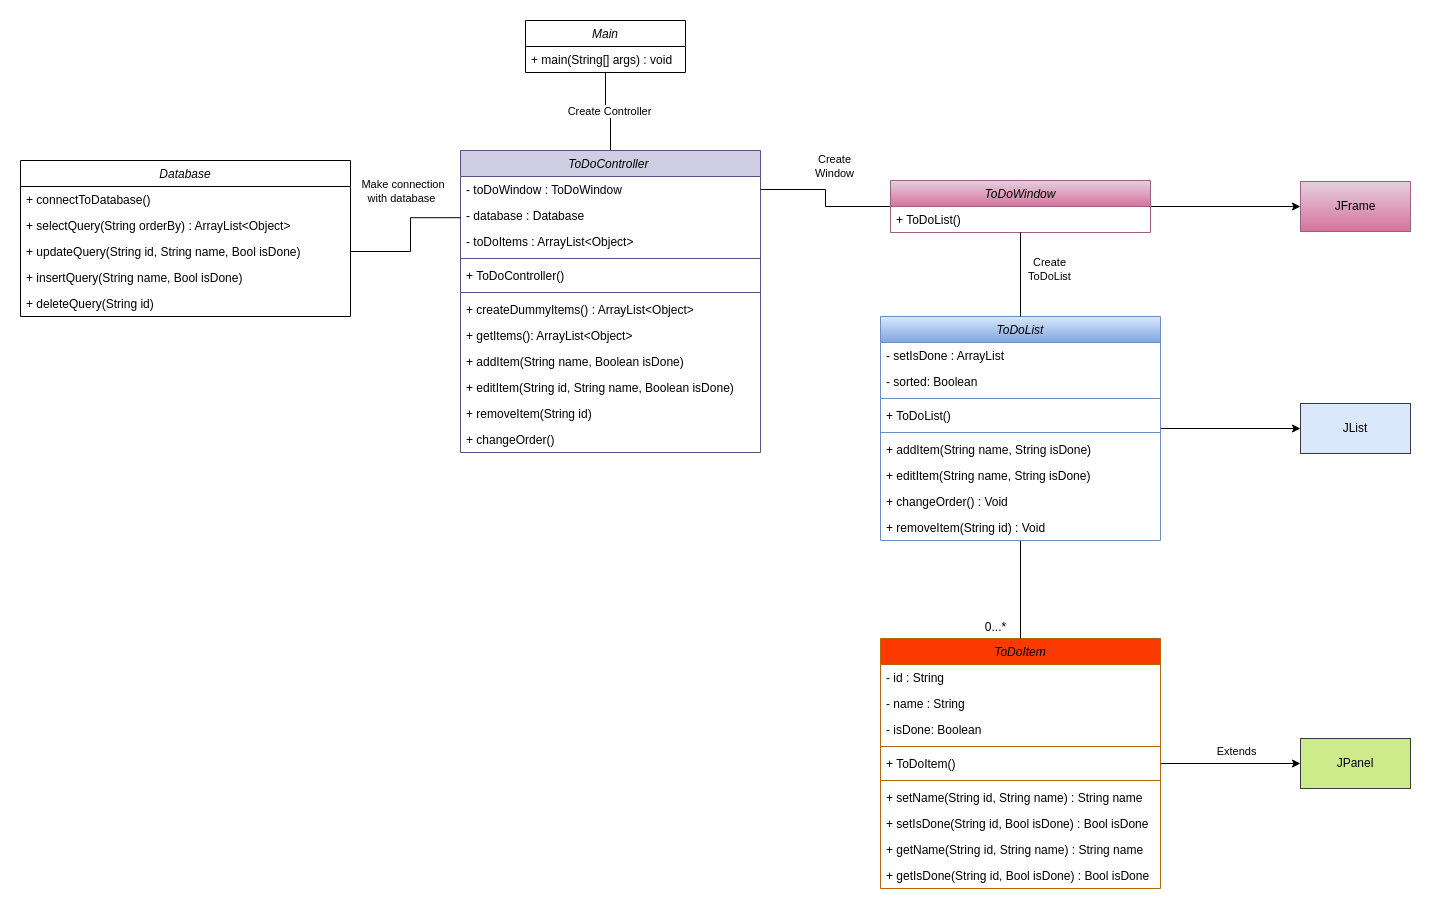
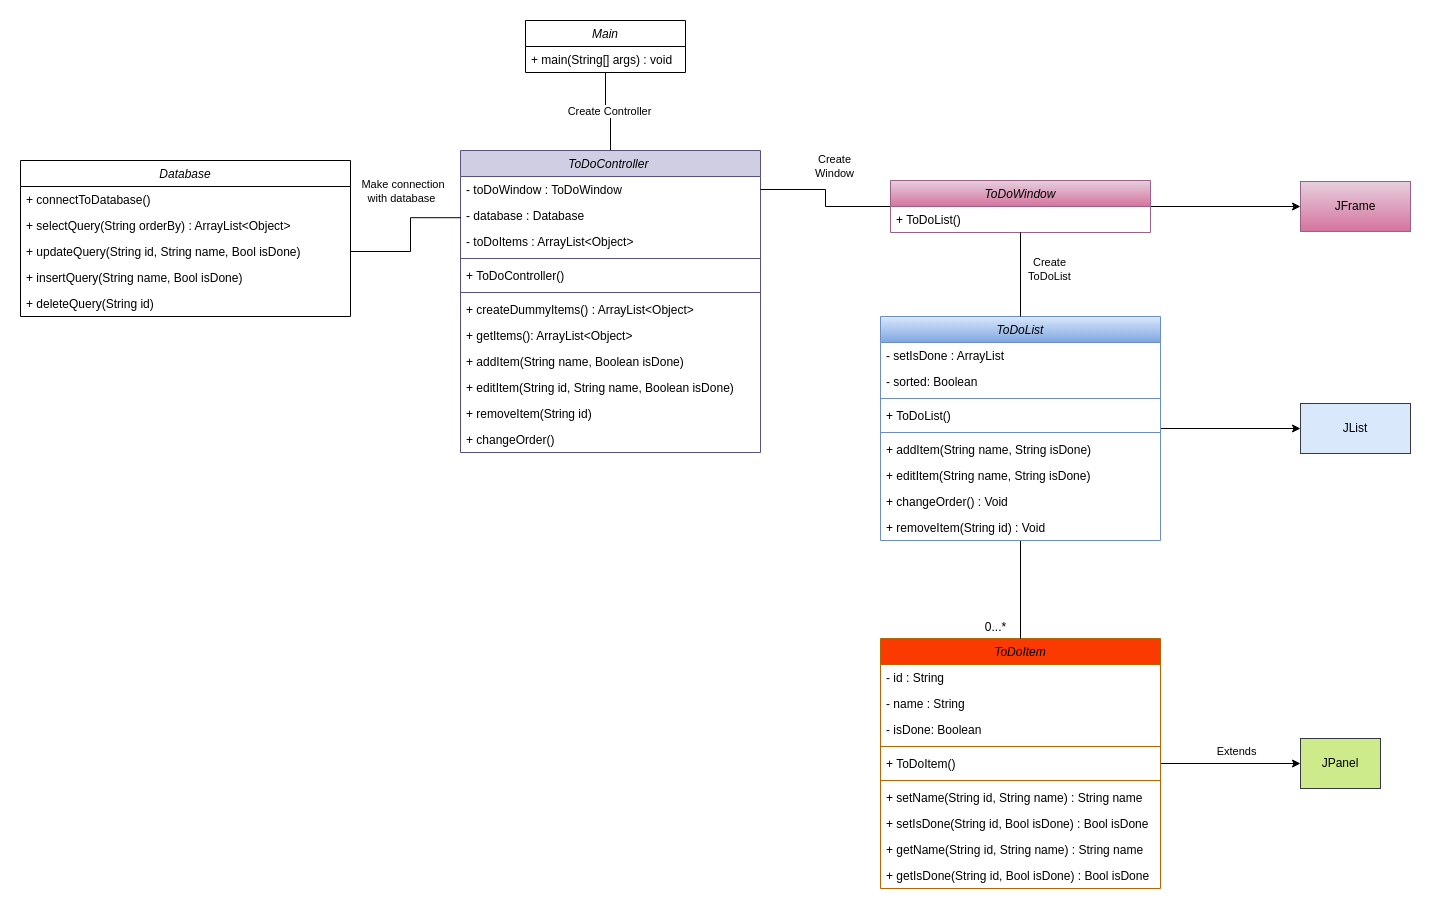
- <mxCell id="44" value="JPanel" style="html=1;whiteSpace=wrap;fillColor=#cdeb8b;strokeColor=#36393d;" parent="1" vertex="1"><mxGeometry x="1300" y="738" width="110" height="50" as="geometry" /></mxCell>
+ <mxCell id="44" value="JPanel" style="html=1;whiteSpace=wrap;fillColor=#cdeb8b;strokeColor=#36393d;" parent="1" vertex="1"><mxGeometry x="1300" y="738" width="80" height="50" as="geometry" /></mxCell>
